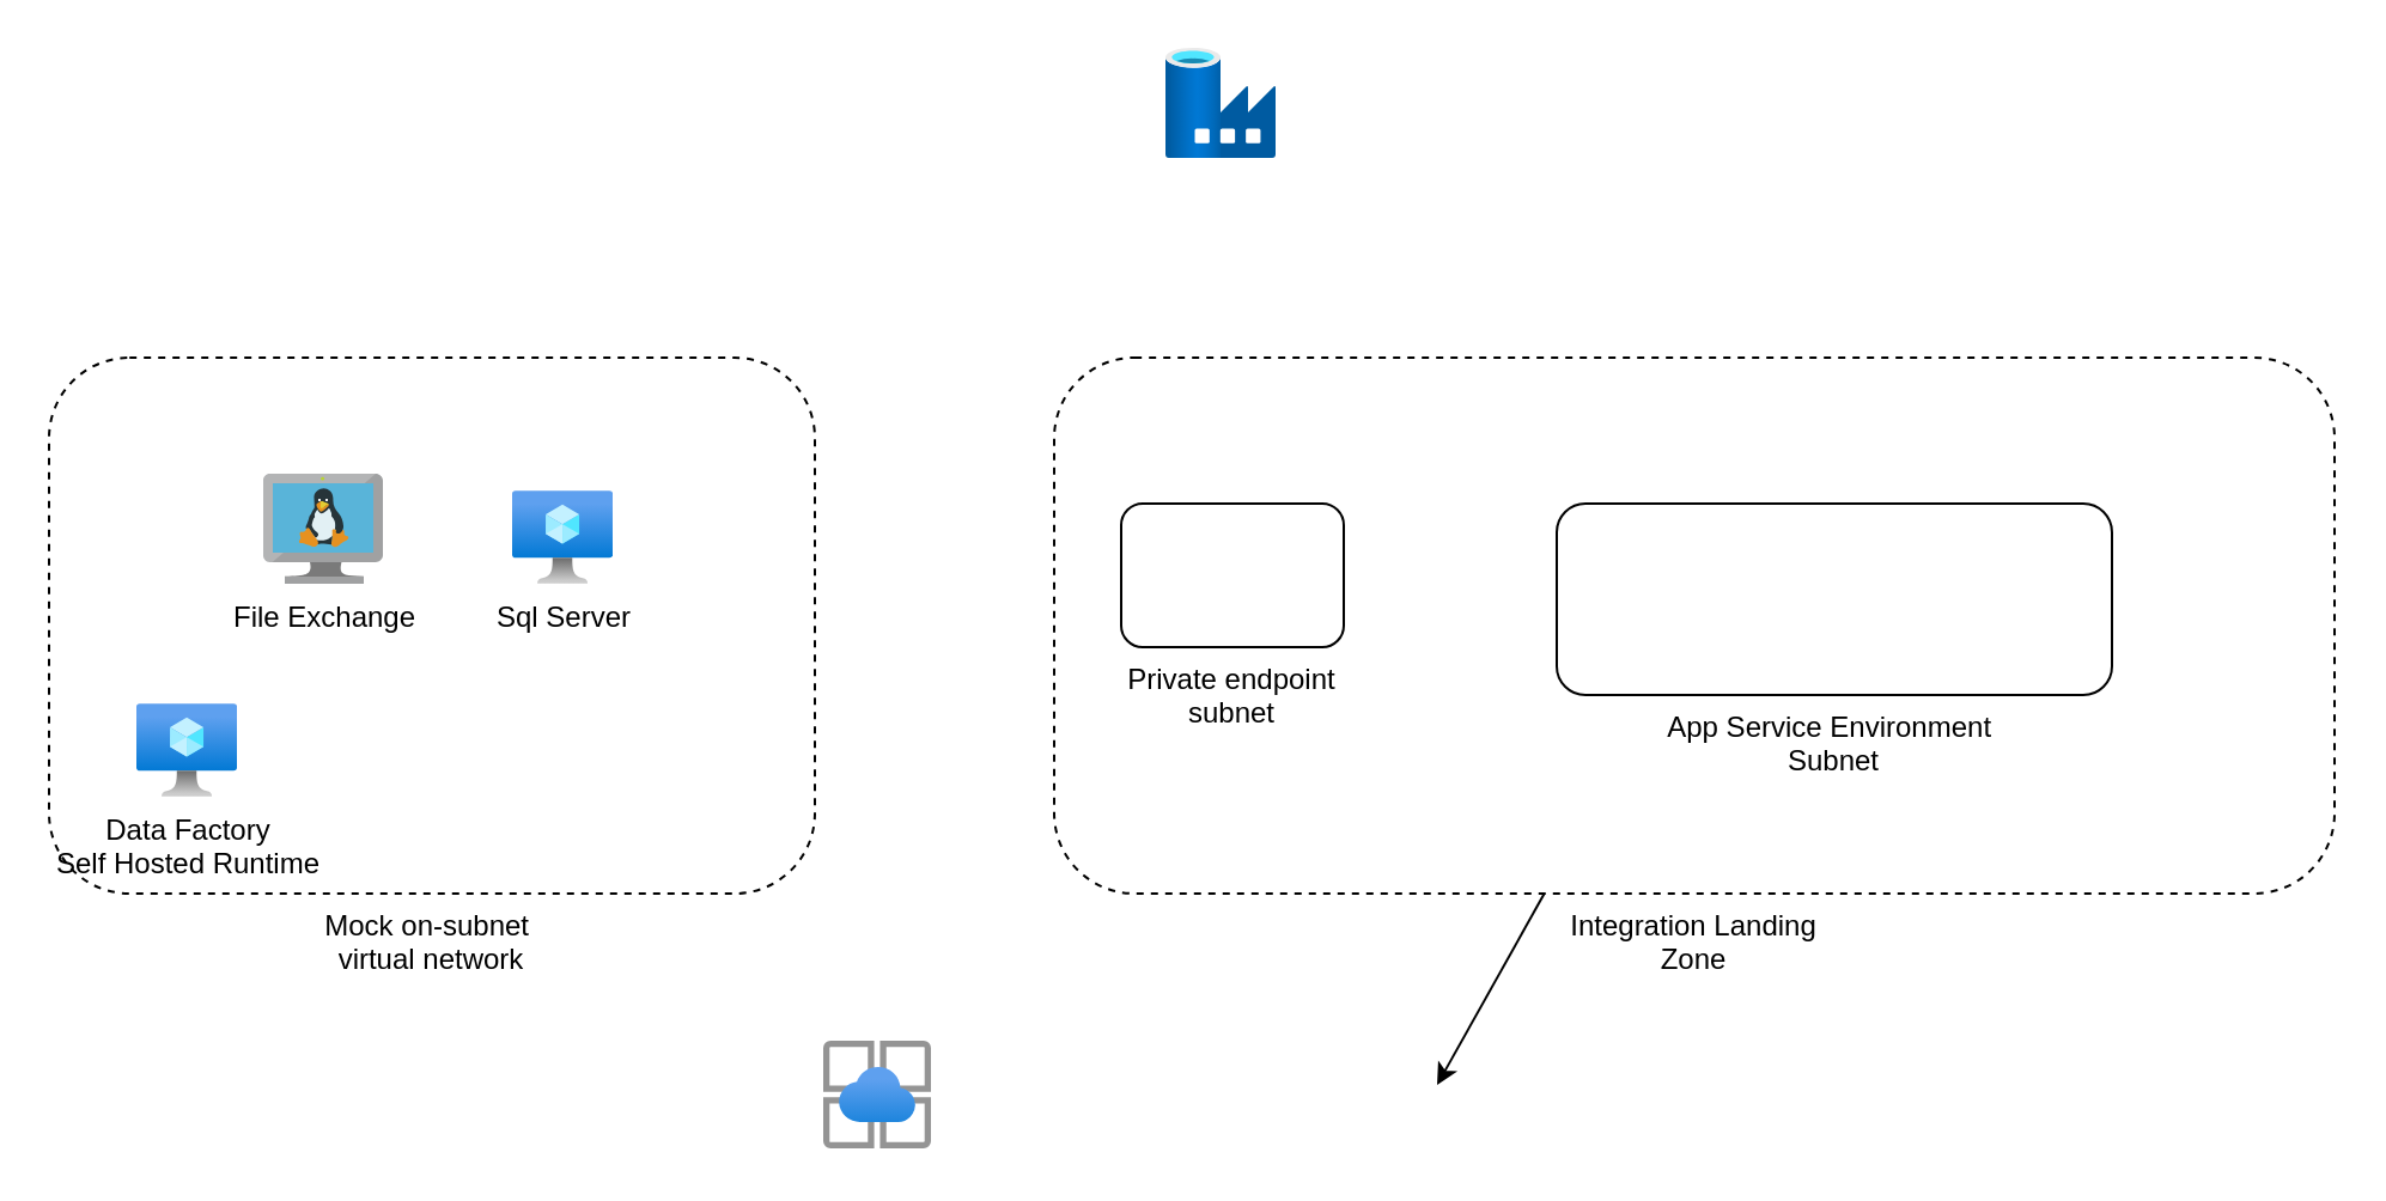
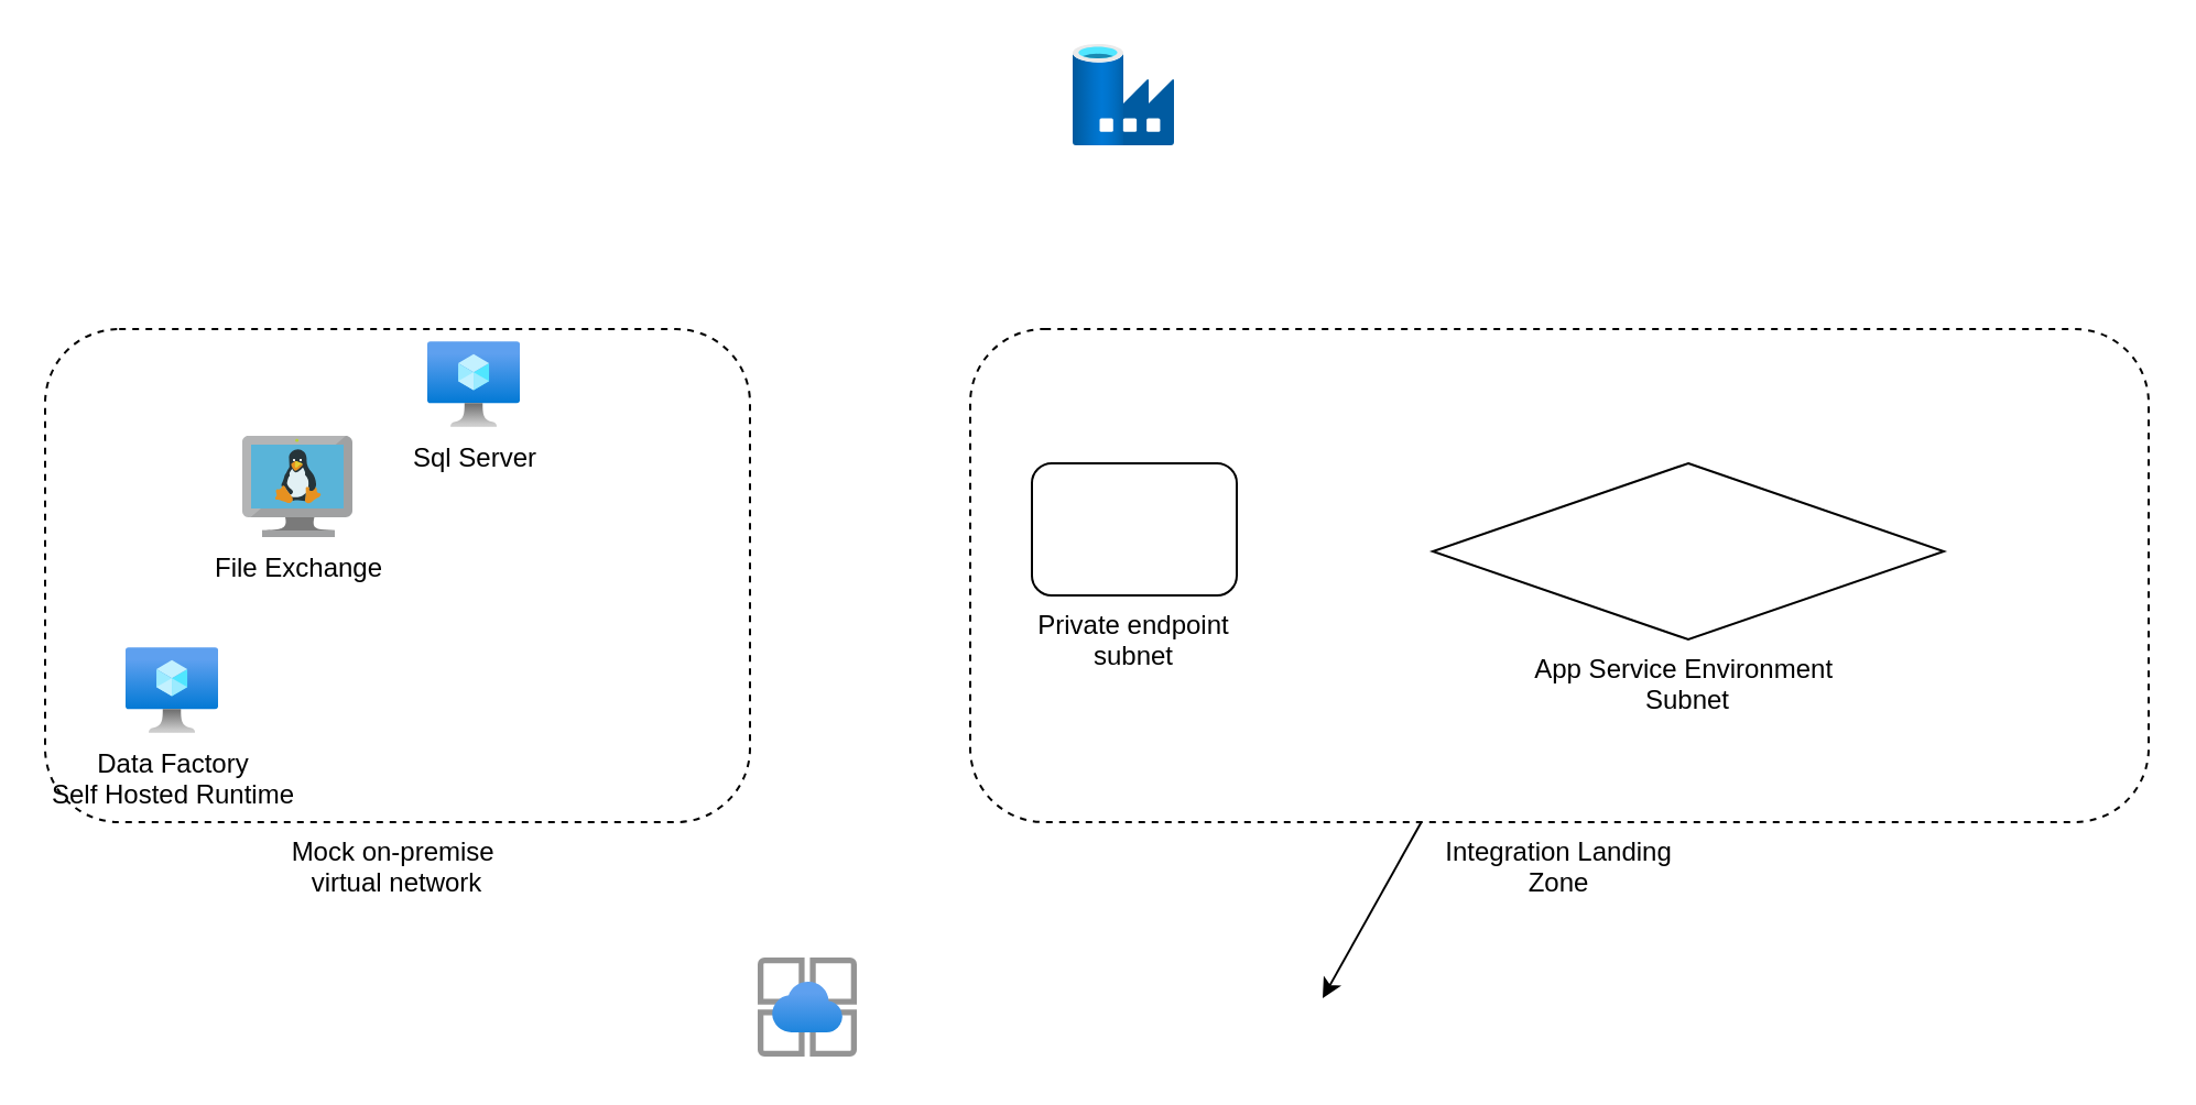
- <mxCell id="3" value="Sql Server" style="image;aspect=fixed;html=1;points=[];align=center;fontSize=12;image=img/lib/azure2/compute/Virtual_Machine.svg;labelBackgroundColor=none;fontColor=light-dark(#000000,#000000);" vertex="1" parent="1"><mxGeometry x="214" y="205" width="42.05" height="39" as="geometry" /></mxCell>
+ <mxCell id="3" value="Sql Server" style="image;aspect=fixed;html=1;points=[];align=center;fontSize=12;image=img/lib/azure2/compute/Virtual_Machine.svg;labelBackgroundColor=none;fontColor=light-dark(#000000,#000000);" vertex="1" parent="1"><mxGeometry x="194" y="155" width="42.05" height="39" as="geometry" /></mxCell>
- <mxCell id="10" value="&lt;font style=&quot;color: light-dark(rgb(0, 0, 0), rgb(0, 0, 0));&quot;&gt;App Service Environment&amp;nbsp;&lt;/font&gt;&lt;div&gt;&lt;font style=&quot;color: light-dark(rgb(0, 0, 0), rgb(0, 0, 0));&quot;&gt;Subnet&lt;/font&gt;&lt;/div&gt;" style="rounded=1;whiteSpace=wrap;html=1;fillColor=none;strokeColor=light-dark(#000000,#000099);labelPosition=center;verticalLabelPosition=bottom;align=center;verticalAlign=top;fontColor=light-dark(#000000,#000000);" vertex="1" parent="1"><mxGeometry x="650" y="210" width="232" height="80" as="geometry" /></mxCell>
+ <mxCell id="10" value="&lt;font style=&quot;color: light-dark(rgb(0, 0, 0), rgb(0, 0, 0));&quot;&gt;App Service Environment&amp;nbsp;&lt;/font&gt;&lt;div&gt;&lt;font style=&quot;color: light-dark(rgb(0, 0, 0), rgb(0, 0, 0));&quot;&gt;Subnet&lt;/font&gt;&lt;/div&gt;" style="rhombus;whiteSpace=wrap;html=1;fillColor=none;strokeColor=light-dark(#000000,#000099);labelPosition=center;verticalLabelPosition=bottom;align=center;verticalAlign=top;fontColor=light-dark(#000000,#000000);" vertex="1" parent="1"><mxGeometry x="650" y="210" width="232" height="80" as="geometry" /></mxCell>
- <mxCell id="2" value="&lt;font style=&quot;color: light-dark(rgb(0, 0, 0), rgb(0, 0, 0));&quot;&gt;Mock on-subnet&amp;nbsp;&lt;/font&gt;&lt;div&gt;&lt;font style=&quot;color: light-dark(rgb(0, 0, 0), rgb(0, 0, 0));&quot;&gt;virtual network&lt;/font&gt;&lt;/div&gt;" style="rounded=1;whiteSpace=wrap;html=1;fillColor=none;strokeColor=light-dark(#000000,#000099);dashed=1;labelPosition=center;verticalLabelPosition=bottom;align=center;verticalAlign=top;fontColor=light-dark(#000000,#000000);" vertex="1" parent="1"><mxGeometry x="20" y="149" width="320" height="224" as="geometry" /></mxCell>
+ <mxCell id="2" value="&lt;font style=&quot;color: light-dark(rgb(0, 0, 0), rgb(0, 0, 0));&quot;&gt;Mock on-premise&amp;nbsp;&lt;/font&gt;&lt;div&gt;&lt;font style=&quot;color: light-dark(rgb(0, 0, 0), rgb(0, 0, 0));&quot;&gt;virtual network&lt;/font&gt;&lt;/div&gt;" style="rounded=1;whiteSpace=wrap;html=1;fillColor=none;strokeColor=light-dark(#000000,#000099);dashed=1;labelPosition=center;verticalLabelPosition=bottom;align=center;verticalAlign=top;fontColor=light-dark(#000000,#000000);" vertex="1" parent="1"><mxGeometry x="20" y="149" width="320" height="224" as="geometry" /></mxCell>
